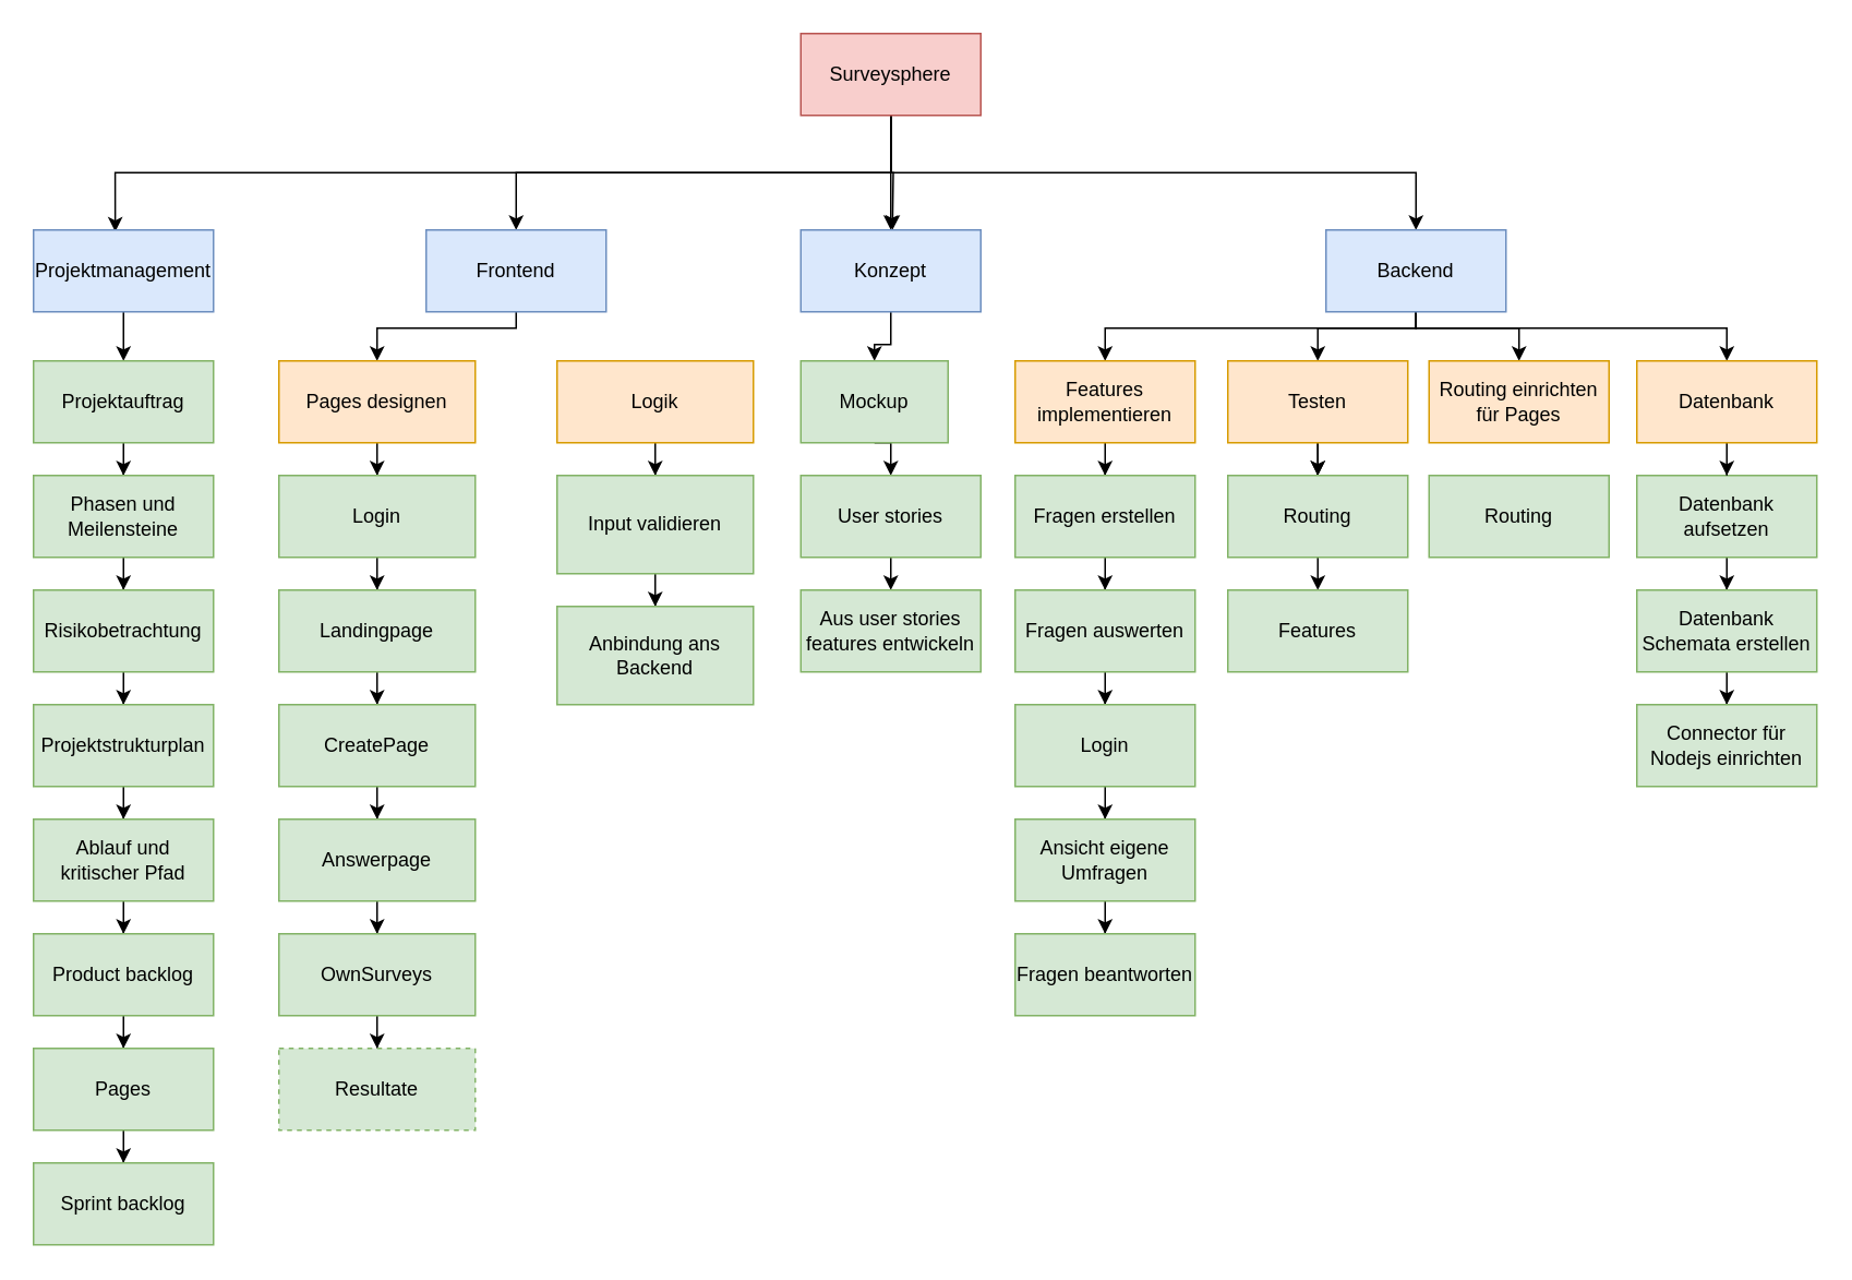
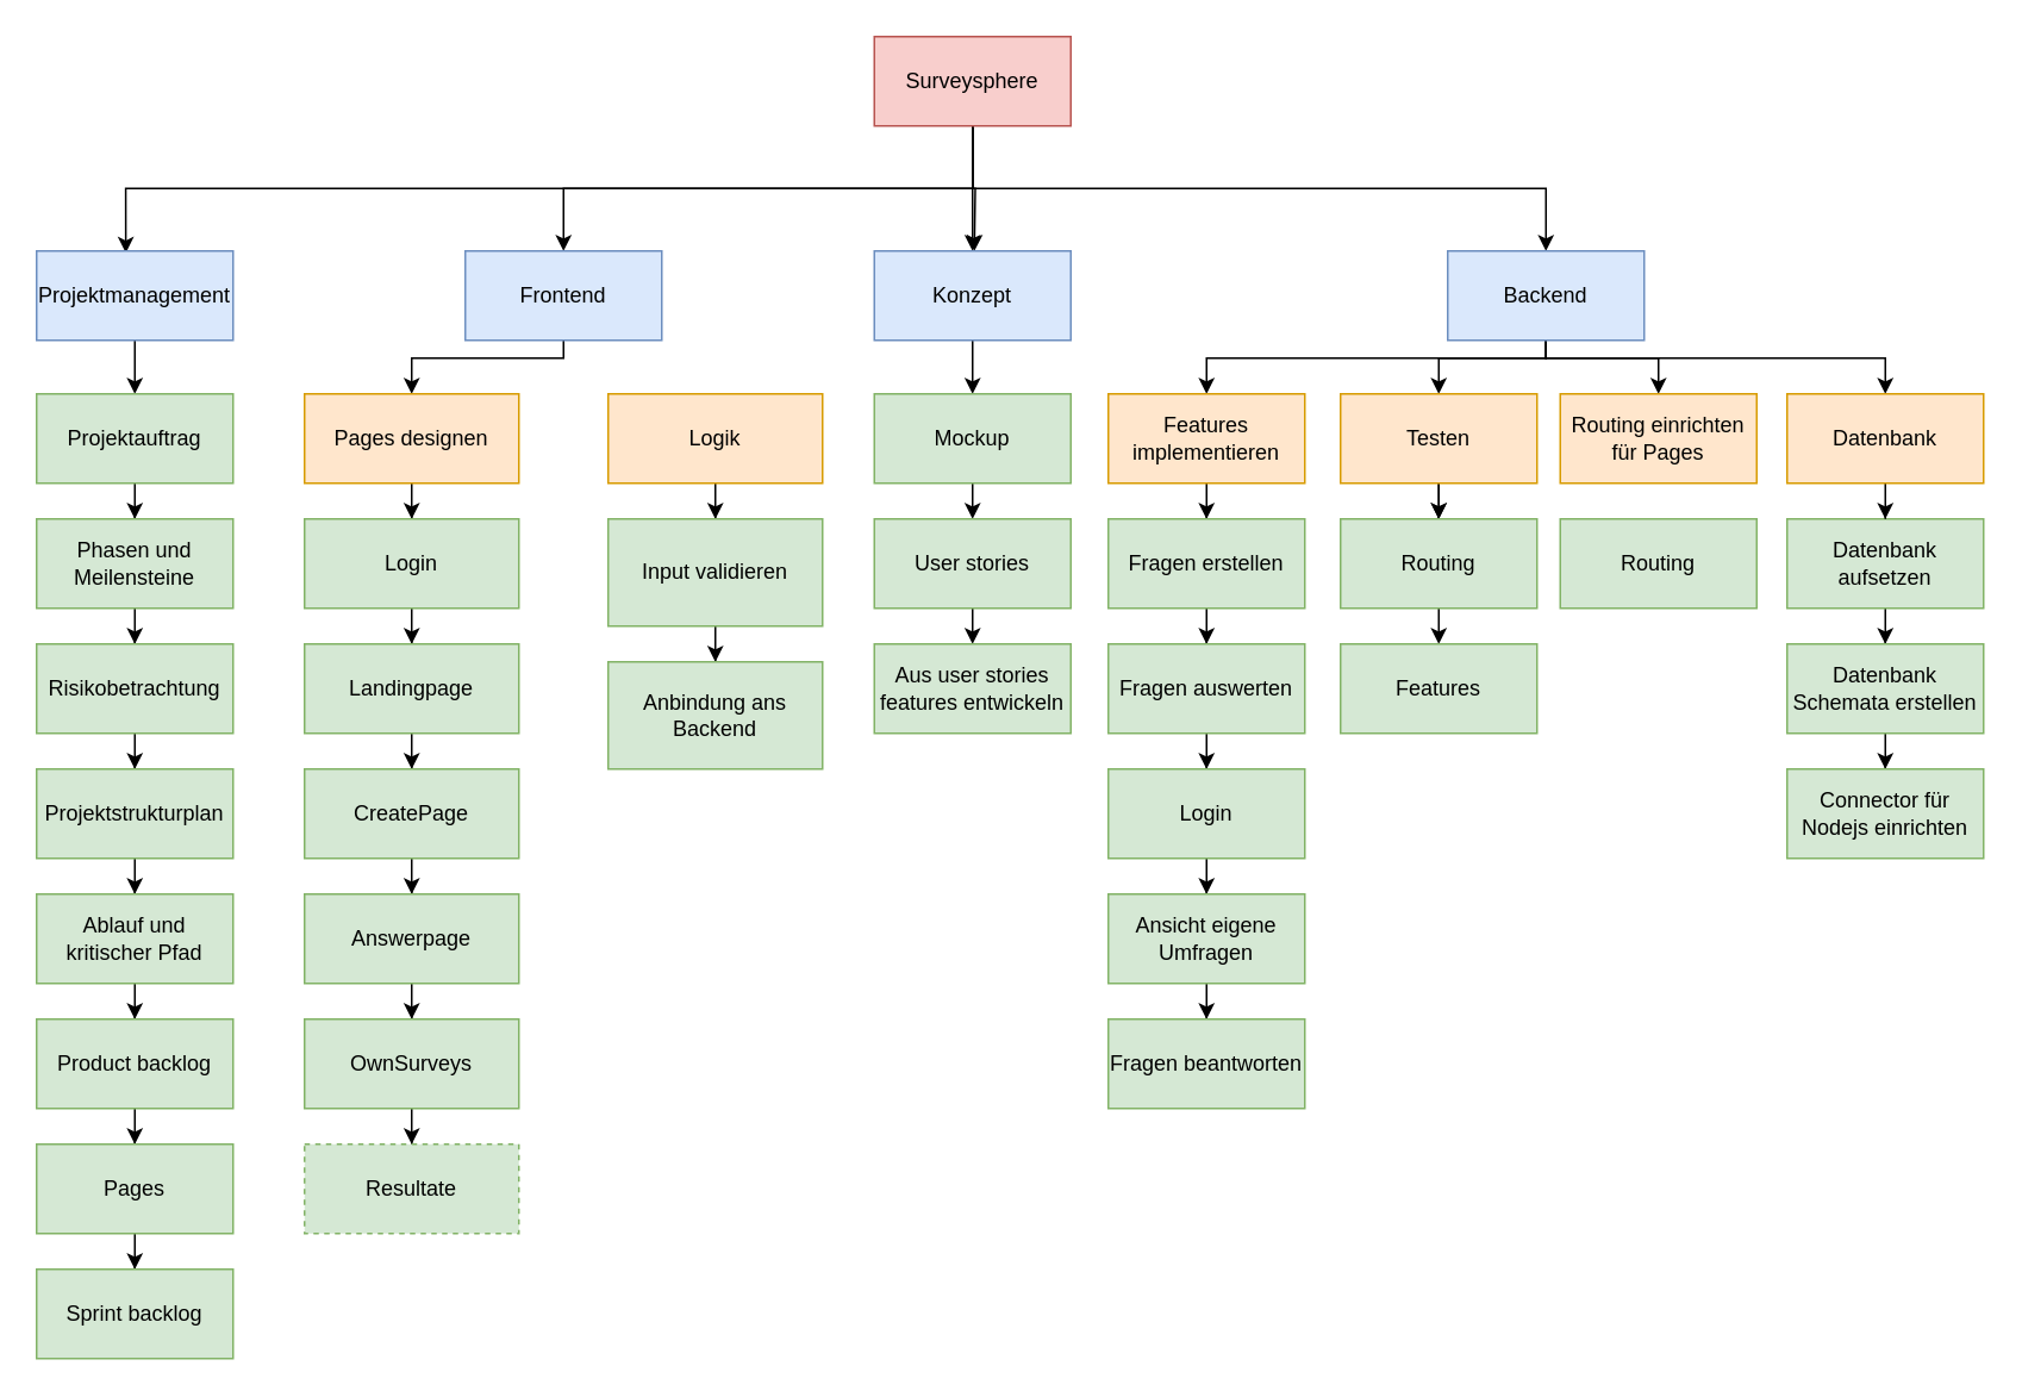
- <mxCell id="40" value="Mockup" style="html=1;whiteSpace=wrap;fillColor=#d5e8d4;strokeColor=#82b366;" parent="1" vertex="1"><mxGeometry x="489" y="220" width="90" height="50" as="geometry" /></mxCell>
+ <mxCell id="40" value="Mockup" style="html=1;whiteSpace=wrap;fillColor=#d5e8d4;strokeColor=#82b366;" parent="1" vertex="1"><mxGeometry x="489" y="220" width="110" height="50" as="geometry" /></mxCell>
